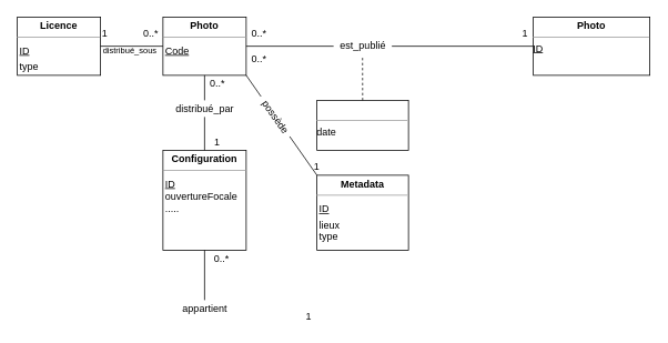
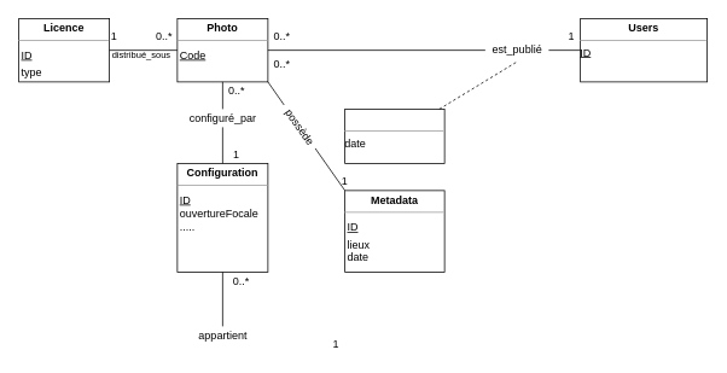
- <mxCell id="3" value="&lt;p style=&quot;margin: 0px ; margin-top: 4px ; text-align: center&quot;&gt;&lt;b&gt;Photo&lt;/b&gt;&lt;br&gt;&lt;/p&gt;&lt;hr size=&quot;1&quot;&gt;&lt;div style=&quot;height: 2px&quot;&gt;&lt;u&gt;ID&lt;/u&gt;&lt;/div&gt;" style="verticalAlign=top;align=left;overflow=fill;fontSize=12;fontFamily=Helvetica;html=1;" parent="1" vertex="1"><mxGeometry x="640" y="20" width="140" height="70" as="geometry" /></mxCell>
+ <mxCell id="3" value="&lt;p style=&quot;margin: 0px ; margin-top: 4px ; text-align: center&quot;&gt;&lt;b&gt;Users&lt;/b&gt;&lt;br&gt;&lt;/p&gt;&lt;hr size=&quot;1&quot;&gt;&lt;div style=&quot;height: 2px&quot;&gt;&lt;u&gt;ID&lt;/u&gt;&lt;/div&gt;" style="verticalAlign=top;align=left;overflow=fill;fontSize=12;fontFamily=Helvetica;html=1;" parent="1" vertex="1"><mxGeometry x="640" y="20" width="140" height="70" as="geometry" /></mxCell>
- <mxCell id="26" value="est_publié" style="text;html=1;align=center;verticalAlign=middle;resizable=0;points=[];autosize=1;" parent="1" vertex="1"><mxGeometry x="400" y="45" width="70" height="20" as="geometry" /></mxCell>
+ <mxCell id="26" value="est_publié" style="text;html=1;align=center;verticalAlign=middle;resizable=0;points=[];autosize=1;" parent="1" vertex="1"><mxGeometry x="535" y="45" width="70" height="20" as="geometry" /></mxCell>
- <mxCell id="24" value="&lt;div&gt;distribué_par&lt;/div&gt;" style="text;html=1;align=center;verticalAlign=middle;resizable=0;points=[];autosize=1;" parent="1" vertex="1"><mxGeometry x="200" y="120" width="90" height="20" as="geometry" /></mxCell>
+ <mxCell id="24" value="&lt;div&gt;configuré_par&lt;/div&gt;" style="text;html=1;align=center;verticalAlign=middle;resizable=0;points=[];autosize=1;" parent="1" vertex="1"><mxGeometry x="200" y="120" width="90" height="20" as="geometry" /></mxCell>
- <mxCell id="8" value="&lt;p style=&quot;margin: 0px ; margin-top: 4px ; text-align: center&quot;&gt;&lt;b&gt;Metadata&lt;/b&gt;&lt;br&gt;&lt;/p&gt;&lt;hr size=&quot;1&quot;&gt;&lt;div style=&quot;height: 2px&quot;&gt;&lt;table&gt;&lt;tbody&gt;&lt;tr&gt;&lt;td&gt;&lt;u&gt;ID&lt;/u&gt;&lt;br&gt;&lt;/td&gt;&lt;/tr&gt;&lt;tr&gt;&lt;td&gt;lieux&lt;br&gt;type&lt;br&gt;&lt;/td&gt;&lt;/tr&gt;&lt;tr&gt;&lt;td&gt;&lt;br&gt;&lt;/td&gt;&lt;/tr&gt;&lt;tr&gt;&lt;td&gt;&lt;br&gt;&lt;/td&gt;&lt;/tr&gt;&lt;tr&gt;&lt;td&gt;&lt;br&gt;&lt;/td&gt;&lt;/tr&gt;&lt;/tbody&gt;&lt;/table&gt;&lt;br&gt;&lt;/div&gt;" style="verticalAlign=top;align=left;overflow=fill;fontSize=12;fontFamily=Helvetica;html=1;" parent="1" vertex="1"><mxGeometry x="380" y="210" width="110" height="90" as="geometry" /></mxCell>
+ <mxCell id="8" value="&lt;p style=&quot;margin: 0px ; margin-top: 4px ; text-align: center&quot;&gt;&lt;b&gt;Metadata&lt;/b&gt;&lt;br&gt;&lt;/p&gt;&lt;hr size=&quot;1&quot;&gt;&lt;div style=&quot;height: 2px&quot;&gt;&lt;table&gt;&lt;tbody&gt;&lt;tr&gt;&lt;td&gt;&lt;u&gt;ID&lt;/u&gt;&lt;br&gt;&lt;/td&gt;&lt;/tr&gt;&lt;tr&gt;&lt;td&gt;lieux&lt;br&gt;date&lt;br&gt;&lt;/td&gt;&lt;/tr&gt;&lt;tr&gt;&lt;td&gt;&lt;br&gt;&lt;/td&gt;&lt;/tr&gt;&lt;tr&gt;&lt;td&gt;&lt;br&gt;&lt;/td&gt;&lt;/tr&gt;&lt;tr&gt;&lt;td&gt;&lt;br&gt;&lt;/td&gt;&lt;/tr&gt;&lt;/tbody&gt;&lt;/table&gt;&lt;br&gt;&lt;/div&gt;" style="verticalAlign=top;align=left;overflow=fill;fontSize=12;fontFamily=Helvetica;html=1;" parent="1" vertex="1"><mxGeometry x="380" y="210" width="110" height="90" as="geometry" /></mxCell>
